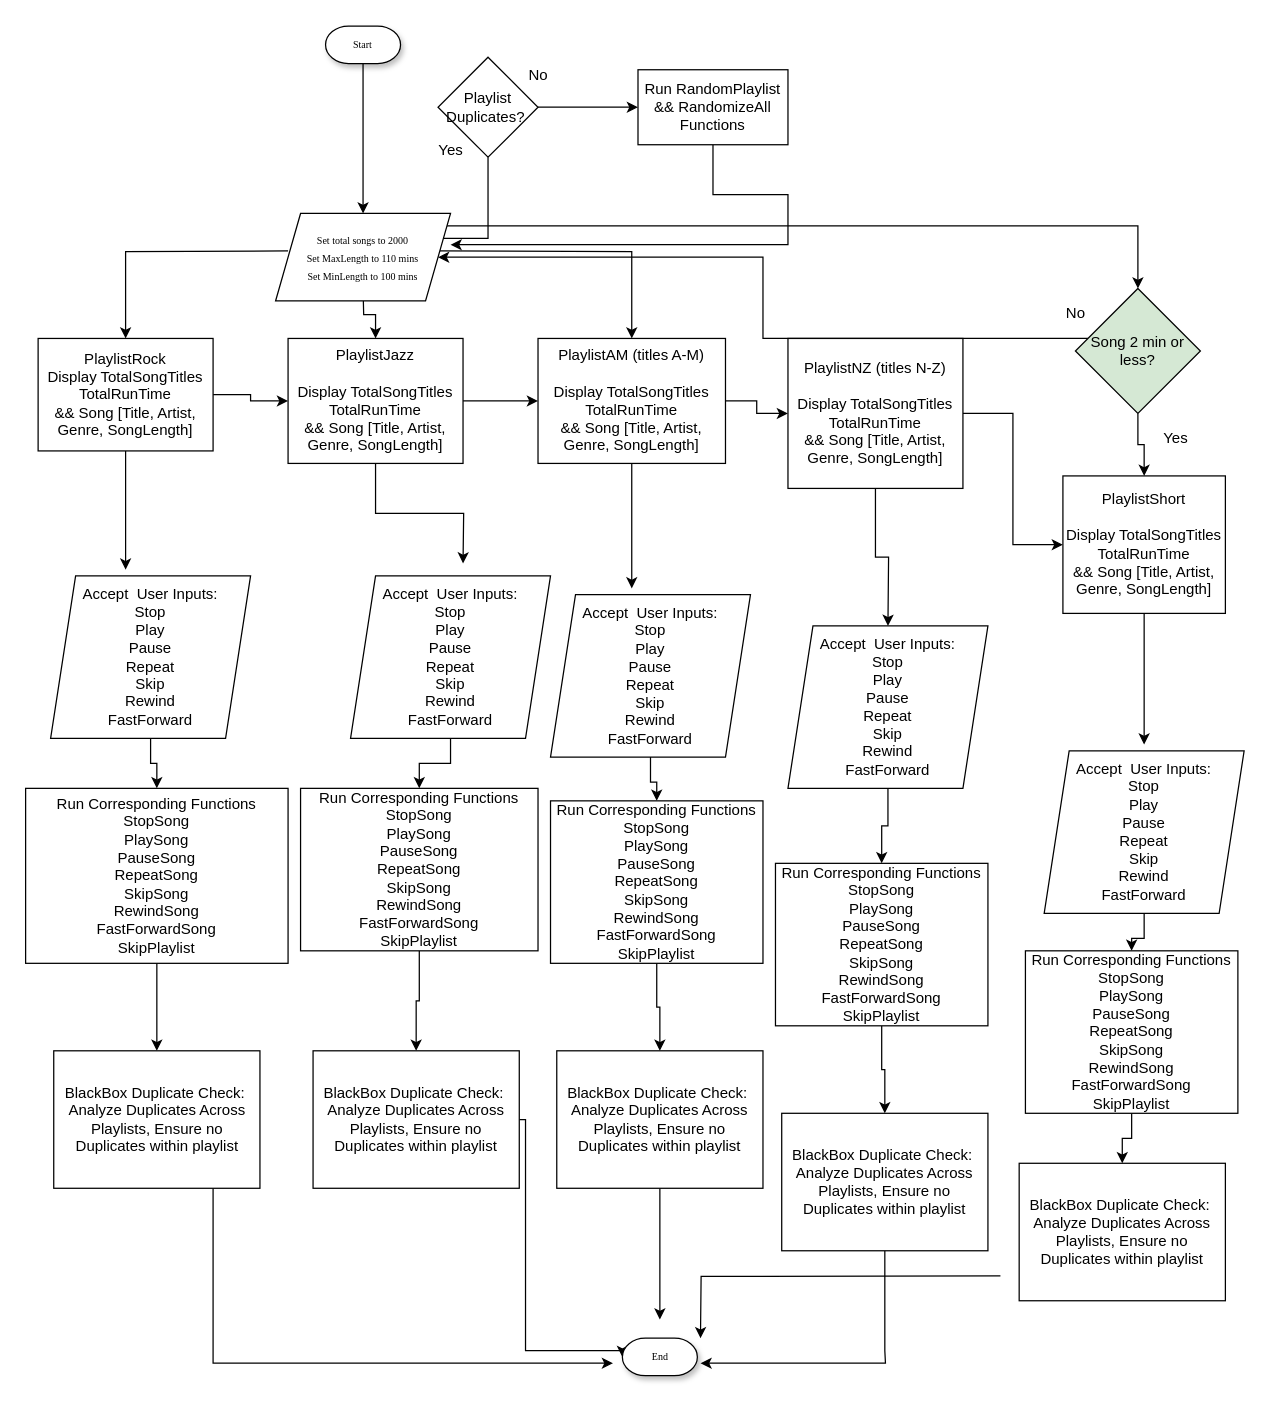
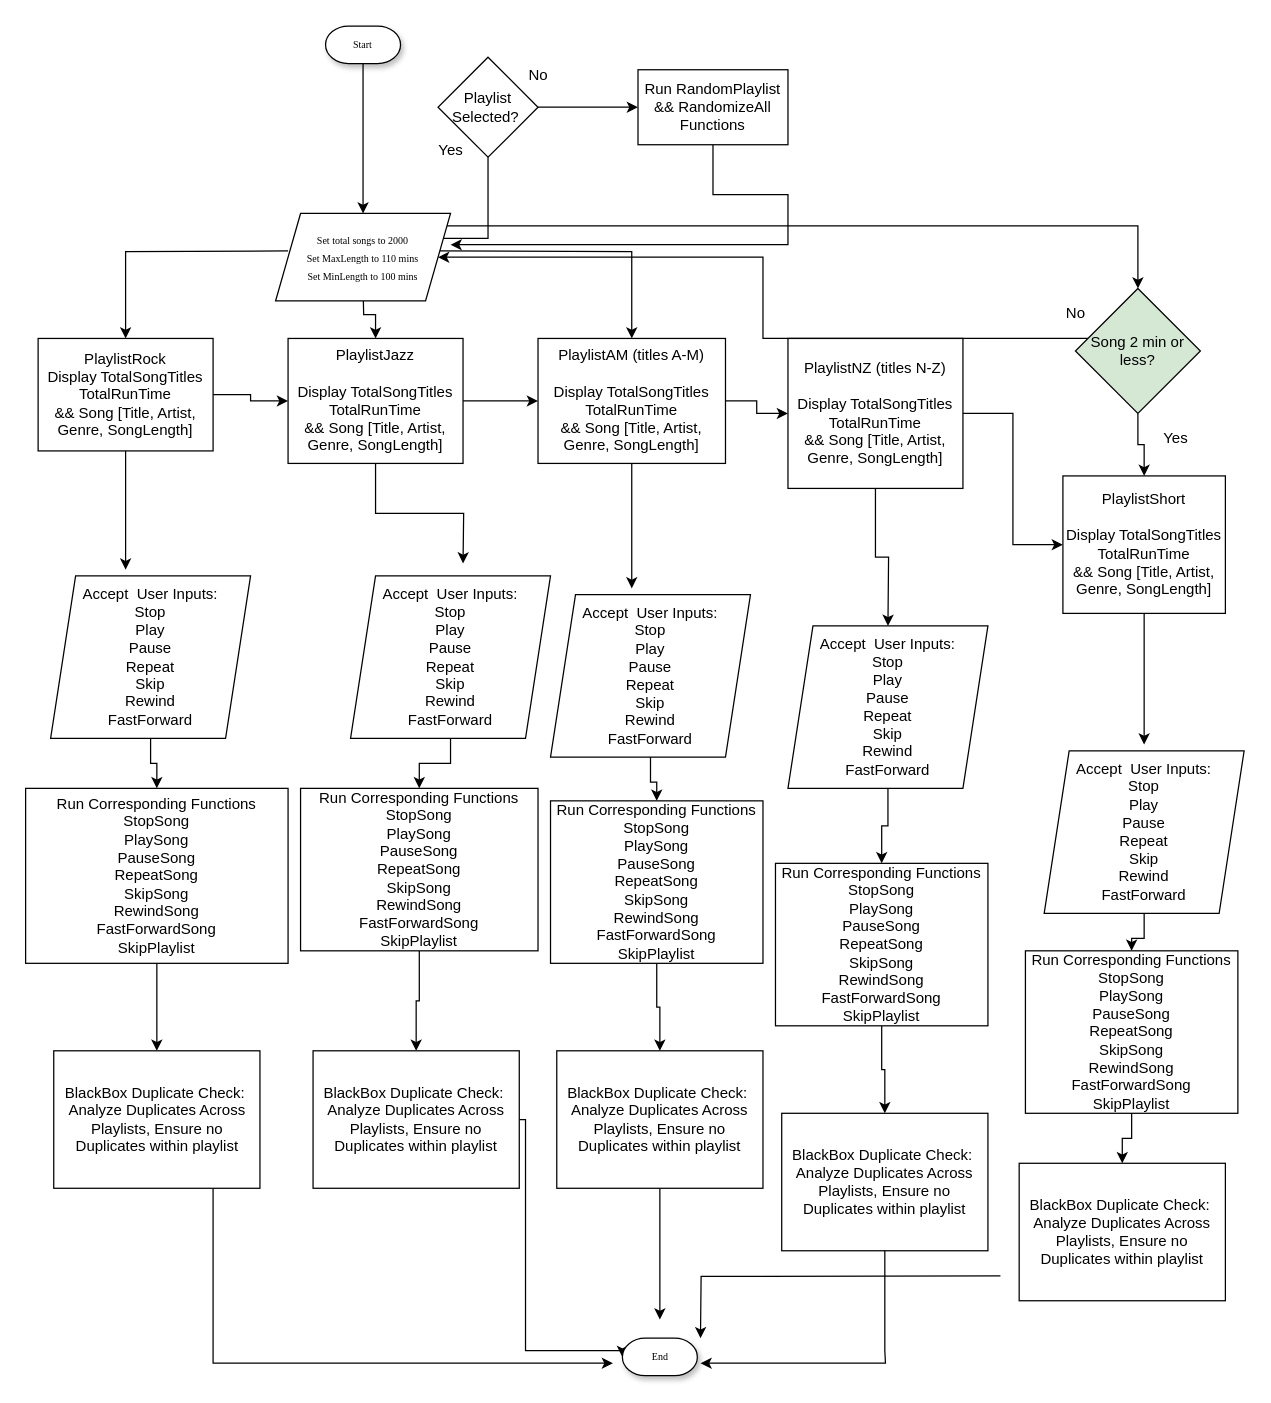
- <mxCell id="23" value="Playlist Duplicates?&amp;nbsp;" style="rhombus;whiteSpace=wrap;html=1;" vertex="1" parent="1"><mxGeometry x="350" y="45" width="80" height="80" as="geometry" /></mxCell>
+ <mxCell id="23" value="Playlist Selected?&amp;nbsp;" style="rhombus;whiteSpace=wrap;html=1;" vertex="1" parent="1"><mxGeometry x="350" y="45" width="80" height="80" as="geometry" /></mxCell>
